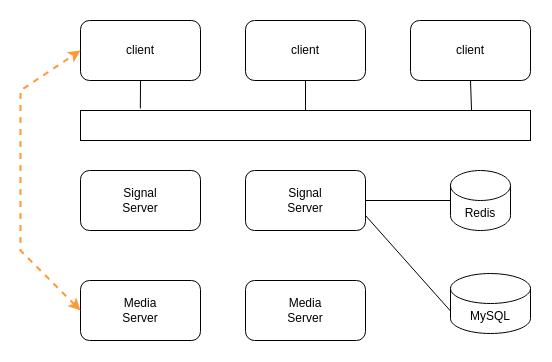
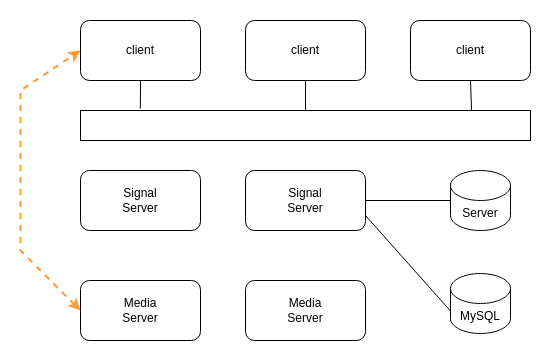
- <mxCell id="14" value="Redis" style="shape=cylinder3;whiteSpace=wrap;html=1;boundedLbl=1;backgroundOutline=1;size=15;" vertex="1" parent="1"><mxGeometry x="450" y="170" width="60" height="60" as="geometry" /></mxCell>
+ <mxCell id="14" value="Server" style="shape=cylinder3;whiteSpace=wrap;html=1;boundedLbl=1;backgroundOutline=1;size=15;" vertex="1" parent="1"><mxGeometry x="450" y="170" width="60" height="60" as="geometry" /></mxCell>
- <mxCell id="13" value="MySQL" style="shape=cylinder3;whiteSpace=wrap;html=1;boundedLbl=1;backgroundOutline=1;size=15;" vertex="1" parent="1"><mxGeometry x="450" y="273" width="80" height="60" as="geometry" /></mxCell>
+ <mxCell id="13" value="MySQL" style="shape=cylinder3;whiteSpace=wrap;html=1;boundedLbl=1;backgroundOutline=1;size=15;" vertex="1" parent="1"><mxGeometry x="450" y="273" width="60" height="60" as="geometry" /></mxCell>
